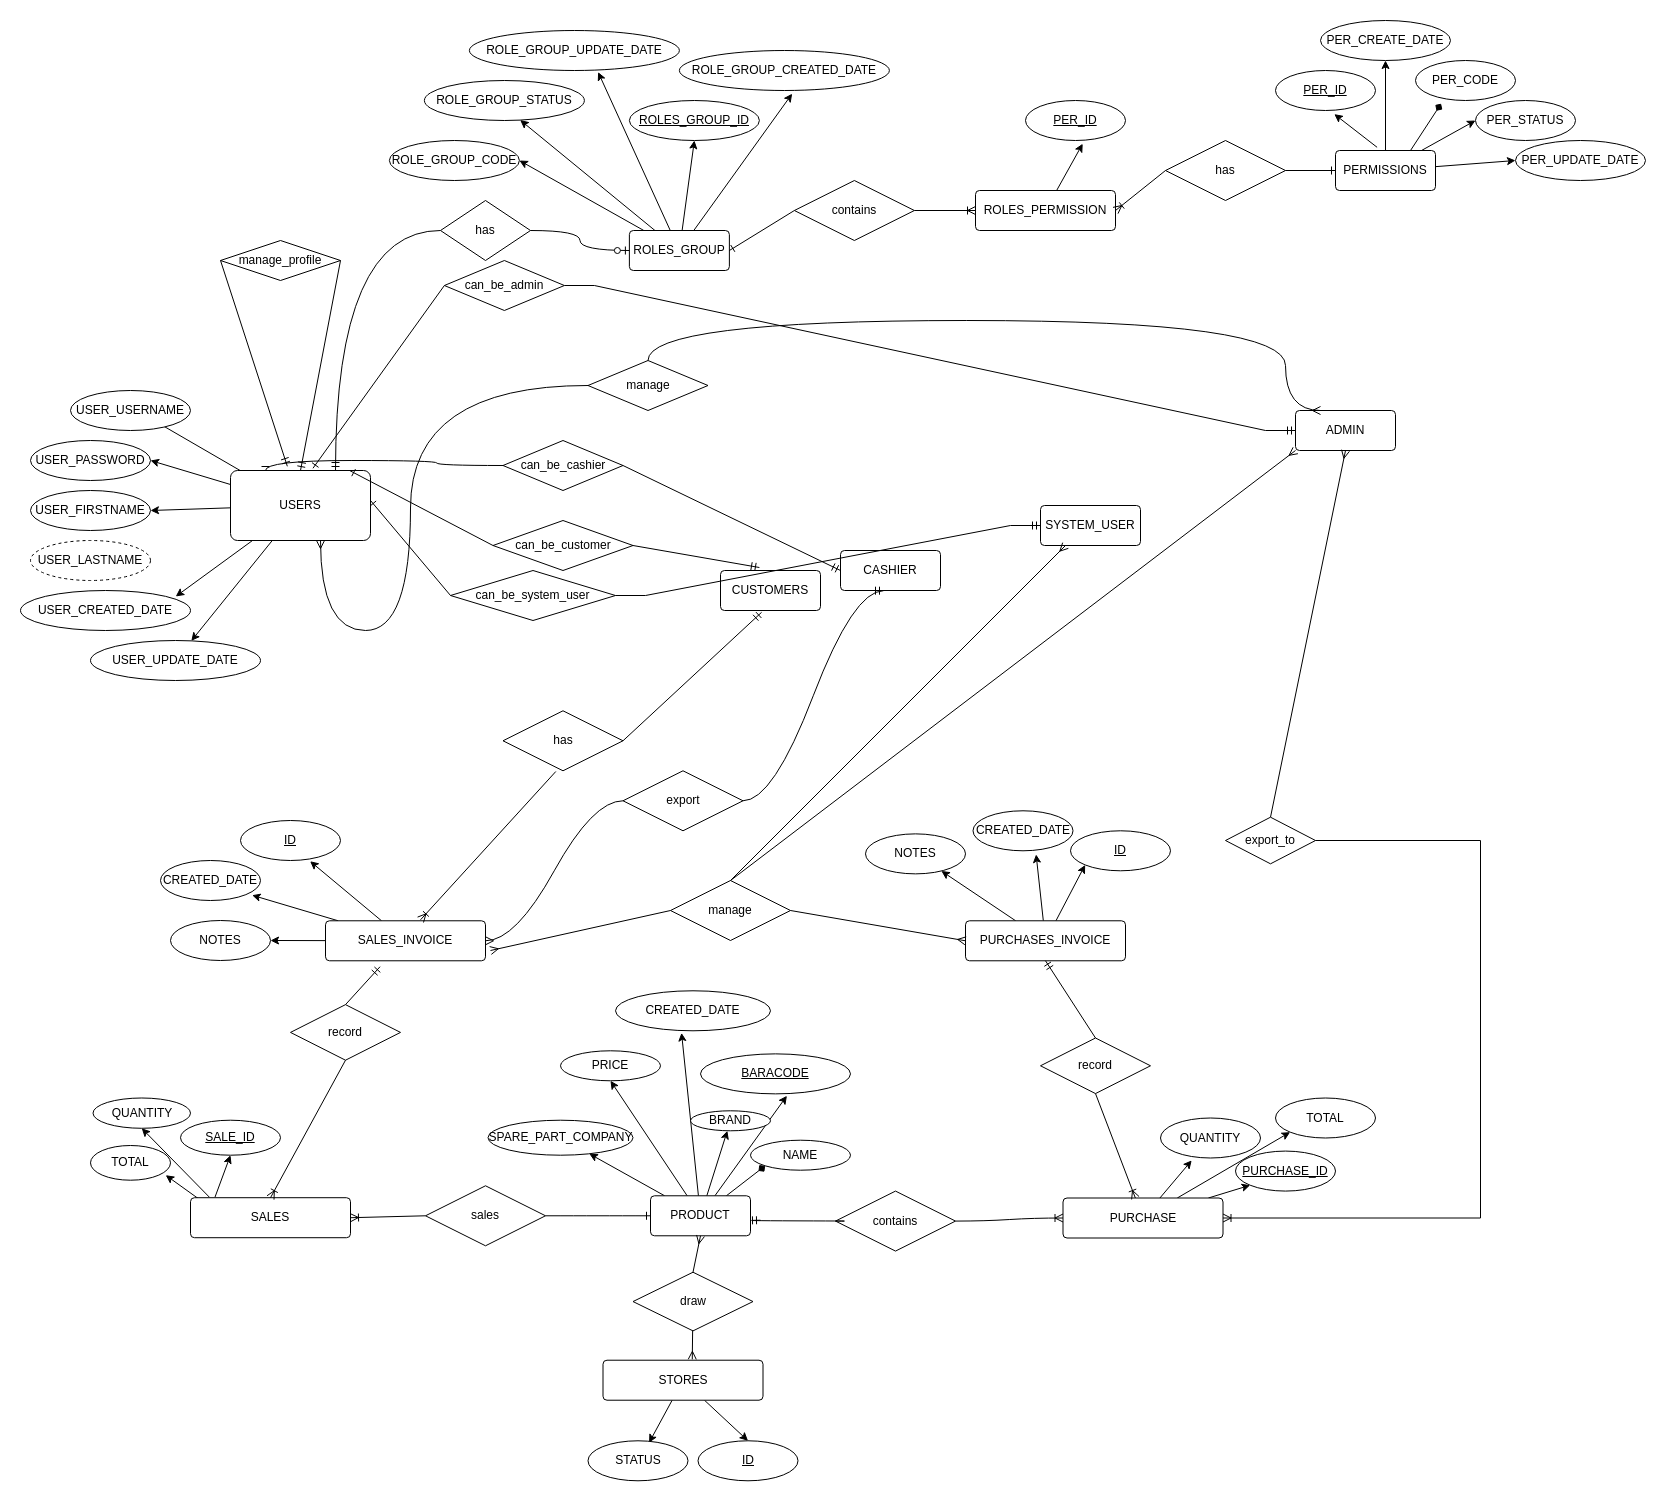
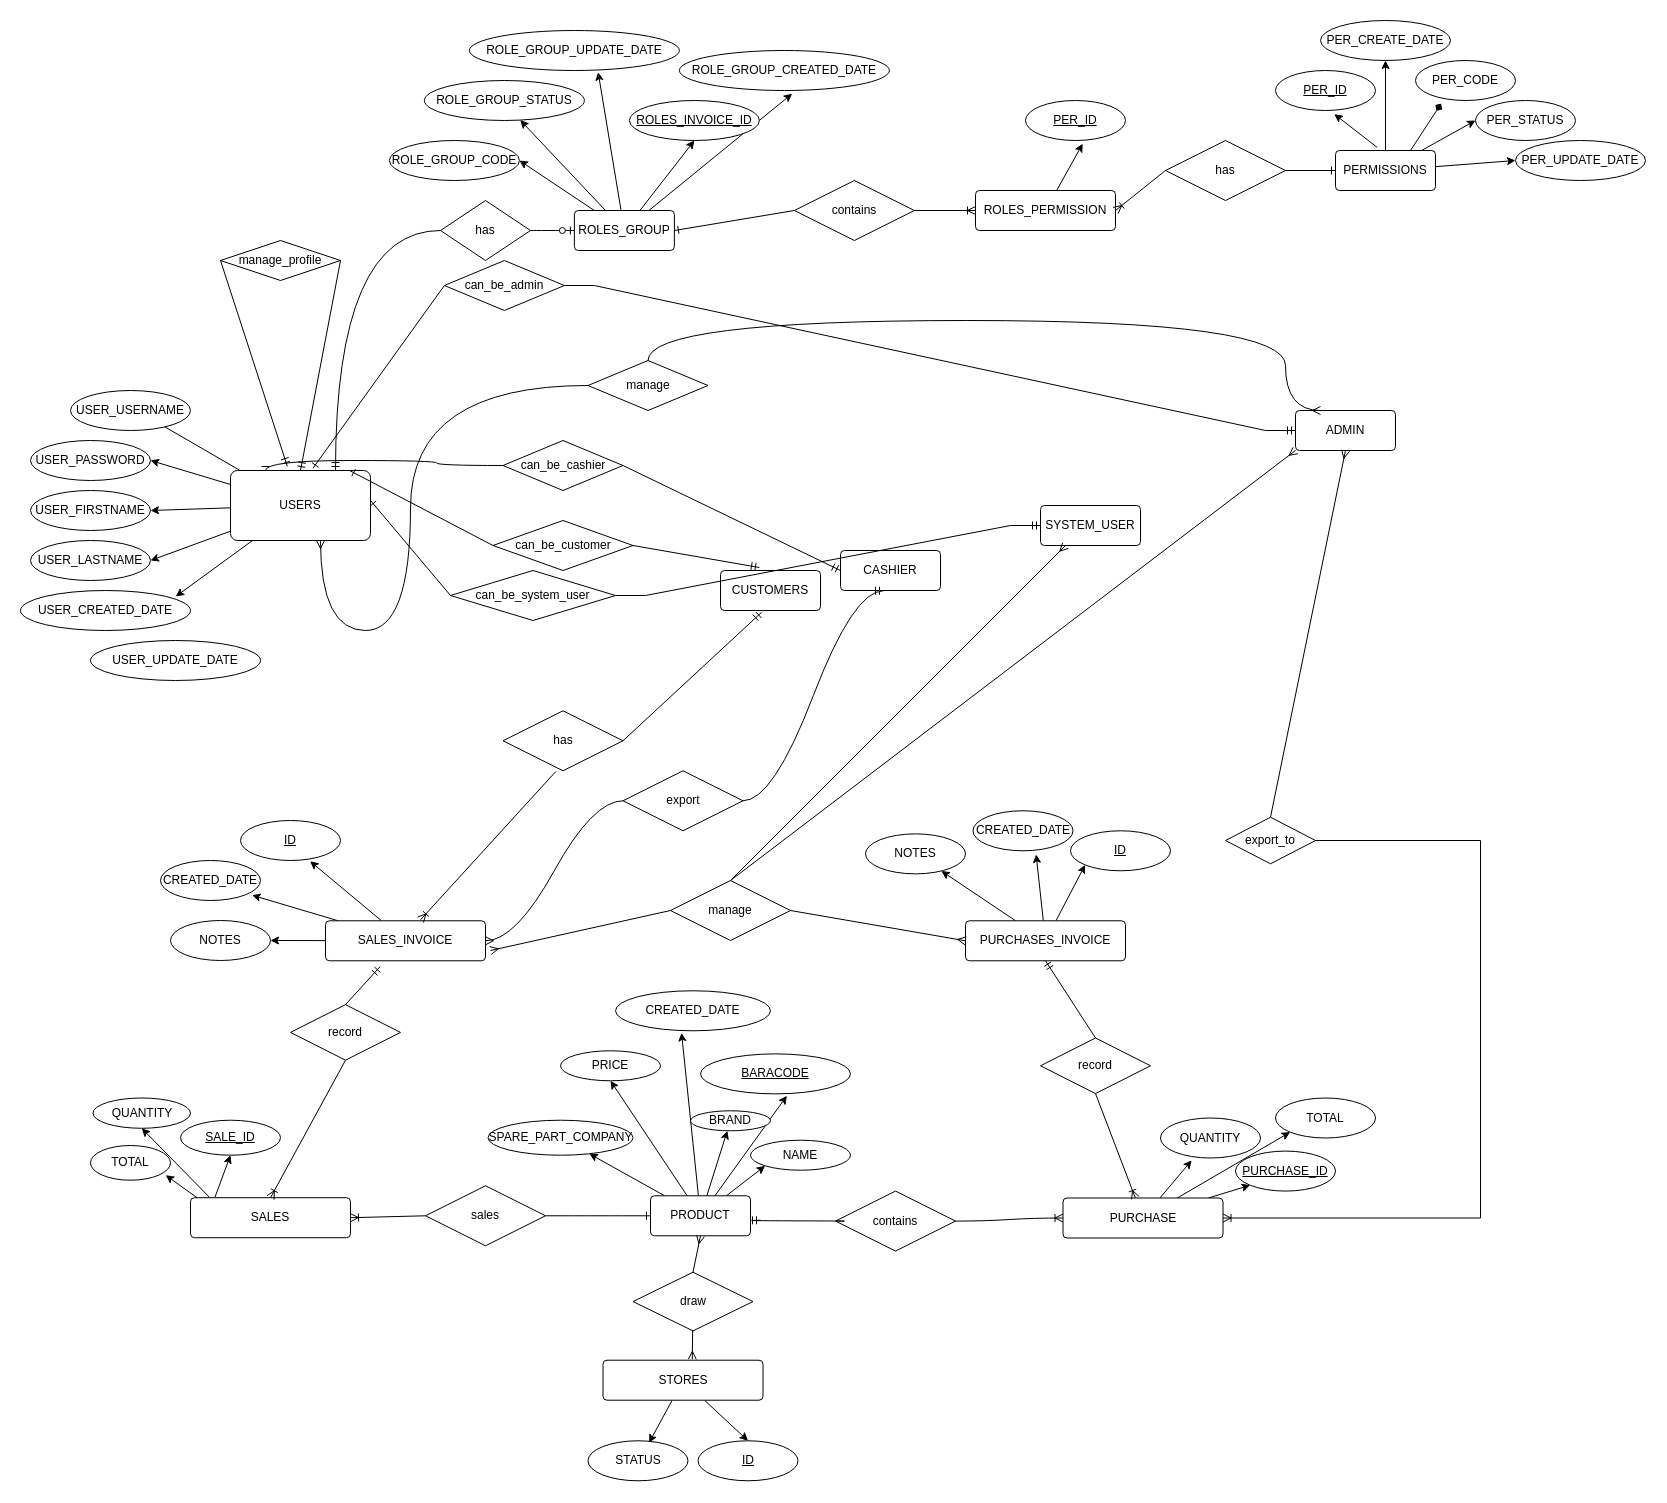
- <mxCell id="37" value="ROLES_GROUP_ID" style="ellipse;whiteSpace=wrap;html=1;align=center;fontStyle=4;" parent="1" vertex="1"><mxGeometry x="628.89" y="100" width="130" height="40" as="geometry" /></mxCell>
+ <mxCell id="37" value="ROLES_INVOICE_ID" style="ellipse;whiteSpace=wrap;html=1;align=center;fontStyle=4;" parent="1" vertex="1"><mxGeometry x="628.89" y="100" width="130" height="40" as="geometry" /></mxCell>
- <mxCell id="16" value="ROLES_GROUP" style="rounded=1;arcSize=10;whiteSpace=wrap;html=1;align=center;" parent="1" vertex="1"><mxGeometry x="628.89" y="230" width="100" height="40" as="geometry" /></mxCell>
+ <mxCell id="16" value="ROLES_GROUP" style="rounded=1;arcSize=10;whiteSpace=wrap;html=1;align=center;" parent="1" vertex="1"><mxGeometry x="573.89" y="210" width="100" height="40" as="geometry" /></mxCell>
- <mxCell id="44" value="USER_LASTNAME" style="ellipse;whiteSpace=wrap;html=1;align=center;dashed=1;" parent="1" vertex="1"><mxGeometry x="30" y="540" width="120" height="40" as="geometry" /></mxCell>
+ <mxCell id="44" value="USER_LASTNAME" style="ellipse;whiteSpace=wrap;html=1;align=center;" parent="1" vertex="1"><mxGeometry x="30" y="540" width="120" height="40" as="geometry" /></mxCell>
- <mxCell id="5" style="edgeStyle=none;rounded=0;orthogonalLoop=1;jettySize=auto;html=1;" parent="1" source="7" target="46" edge="1"><mxGeometry relative="1" as="geometry" /></mxCell>
+ <mxCell id="5" style="edgeStyle=none;rounded=0;orthogonalLoop=1;jettySize=auto;html=1;entryX=1;entryY=0.5;entryDx=0;entryDy=0;" parent="1" source="7" target="44" edge="1"><mxGeometry relative="1" as="geometry" /></mxCell>
- <mxCell id="64" style="edgeStyle=none;rounded=0;orthogonalLoop=1;jettySize=auto;html=1;entryX=0;entryY=1;entryDx=0;entryDy=0;elbow=vertical;endArrow=diamond;" parent="1" source="67" target="71" edge="1"><mxGeometry relative="1" as="geometry" /></mxCell>
+ <mxCell id="64" style="edgeStyle=none;rounded=0;orthogonalLoop=1;jettySize=auto;html=1;entryX=0;entryY=1;entryDx=0;entryDy=0;elbow=vertical;" parent="1" source="67" target="71" edge="1"><mxGeometry relative="1" as="geometry" /></mxCell>
